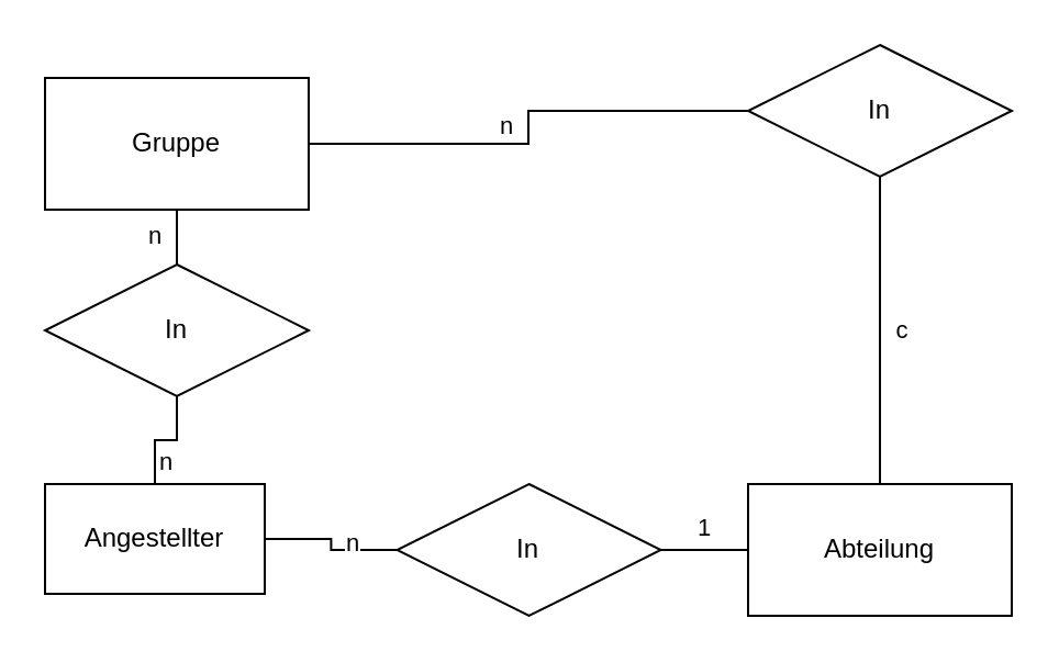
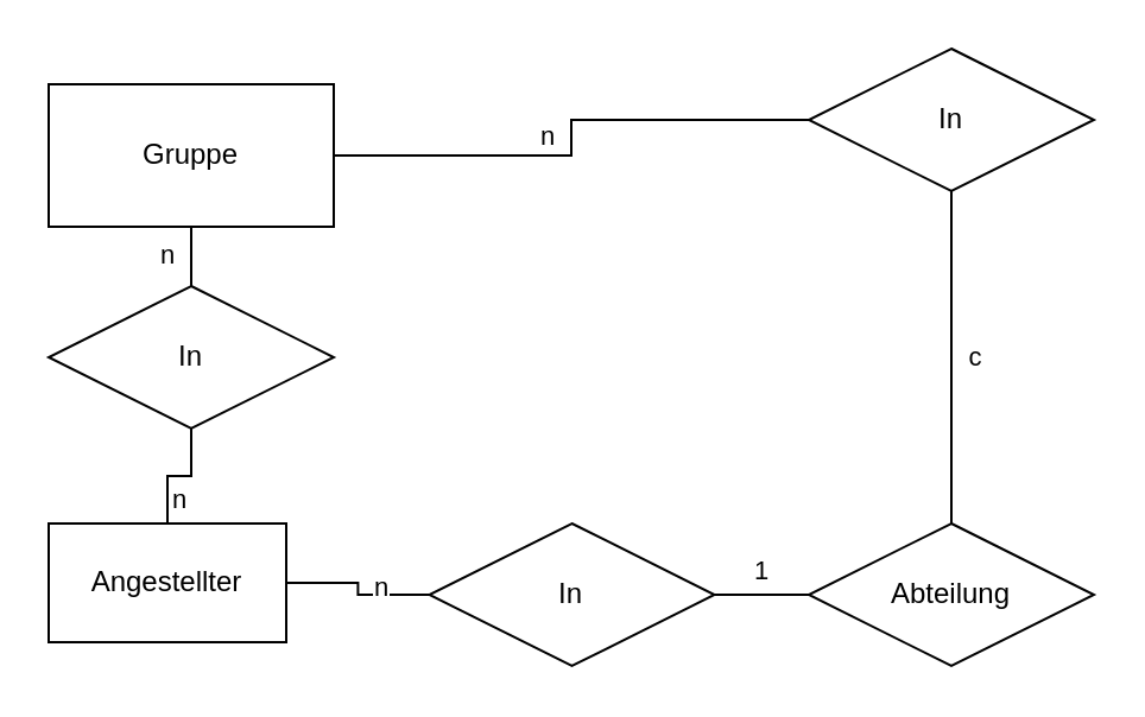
- <mxCell id="2" value="Abteilung" style="rounded=0;whiteSpace=wrap;html=1;" vertex="1" parent="1"><mxGeometry x="340" y="220" width="120" height="60" as="geometry" /></mxCell>
+ <mxCell id="2" value="Abteilung" style="rhombus;whiteSpace=wrap;html=1;" vertex="1" parent="1"><mxGeometry x="340" y="220" width="120" height="60" as="geometry" /></mxCell>
